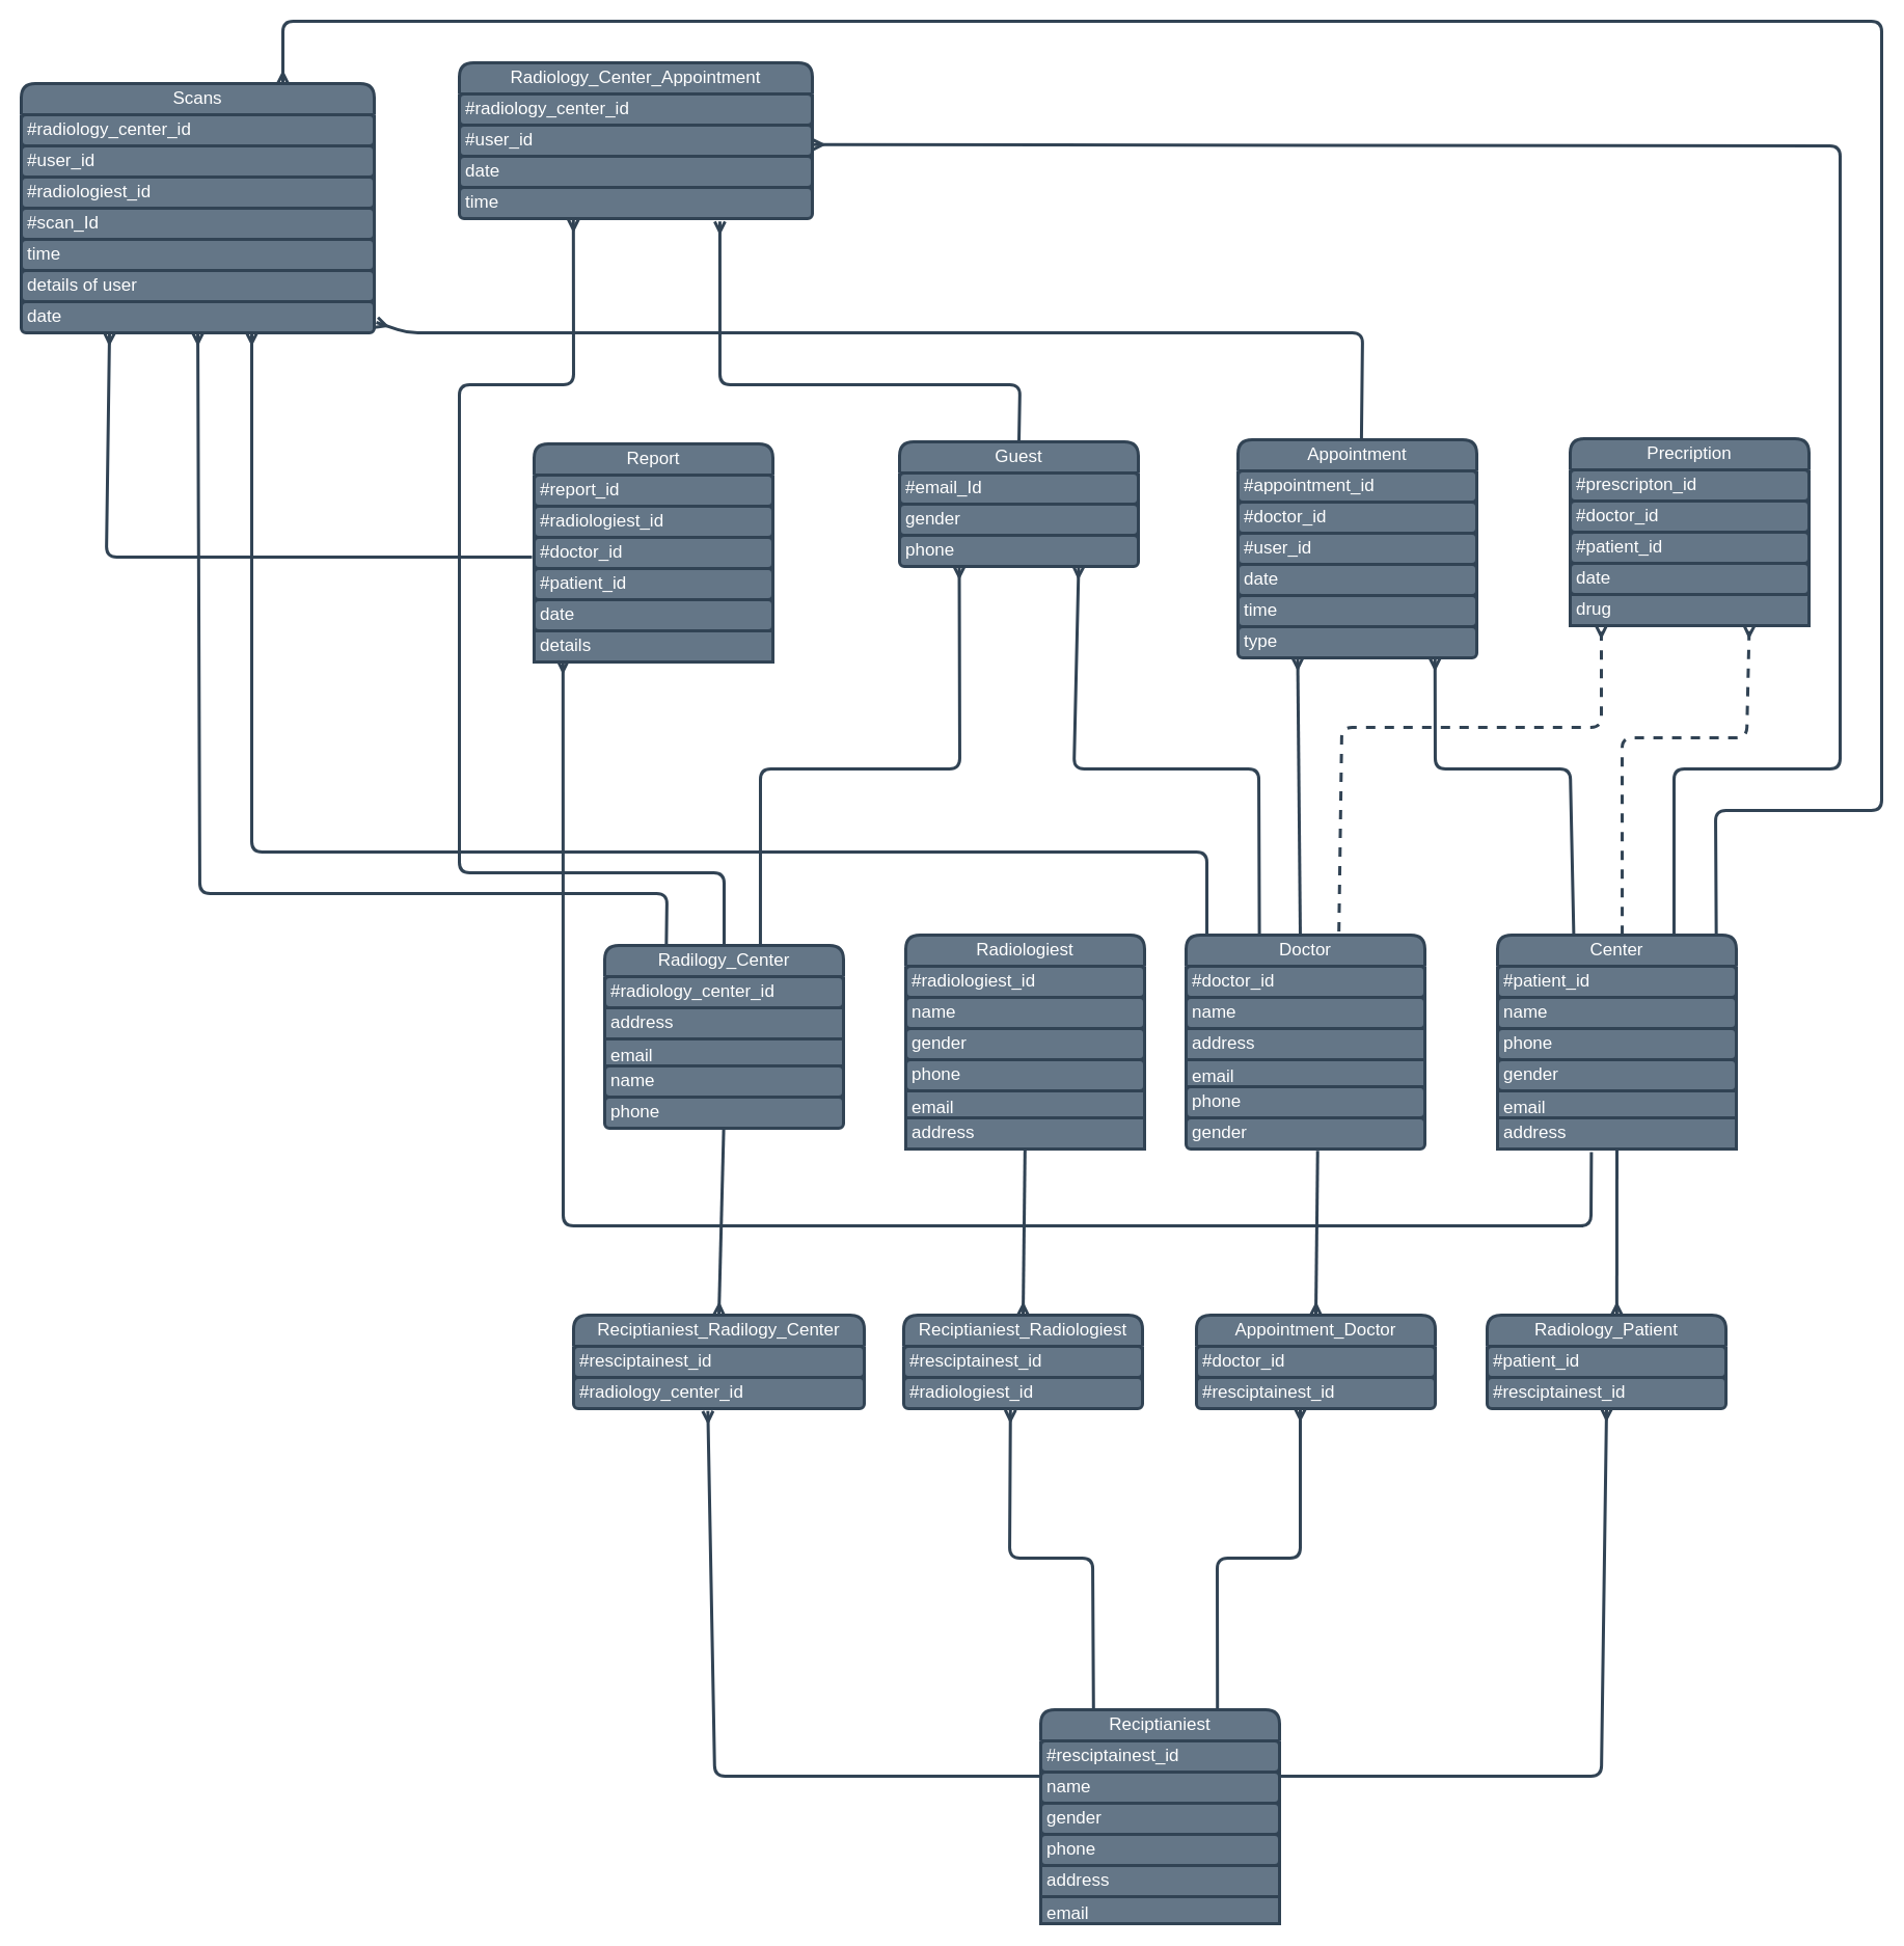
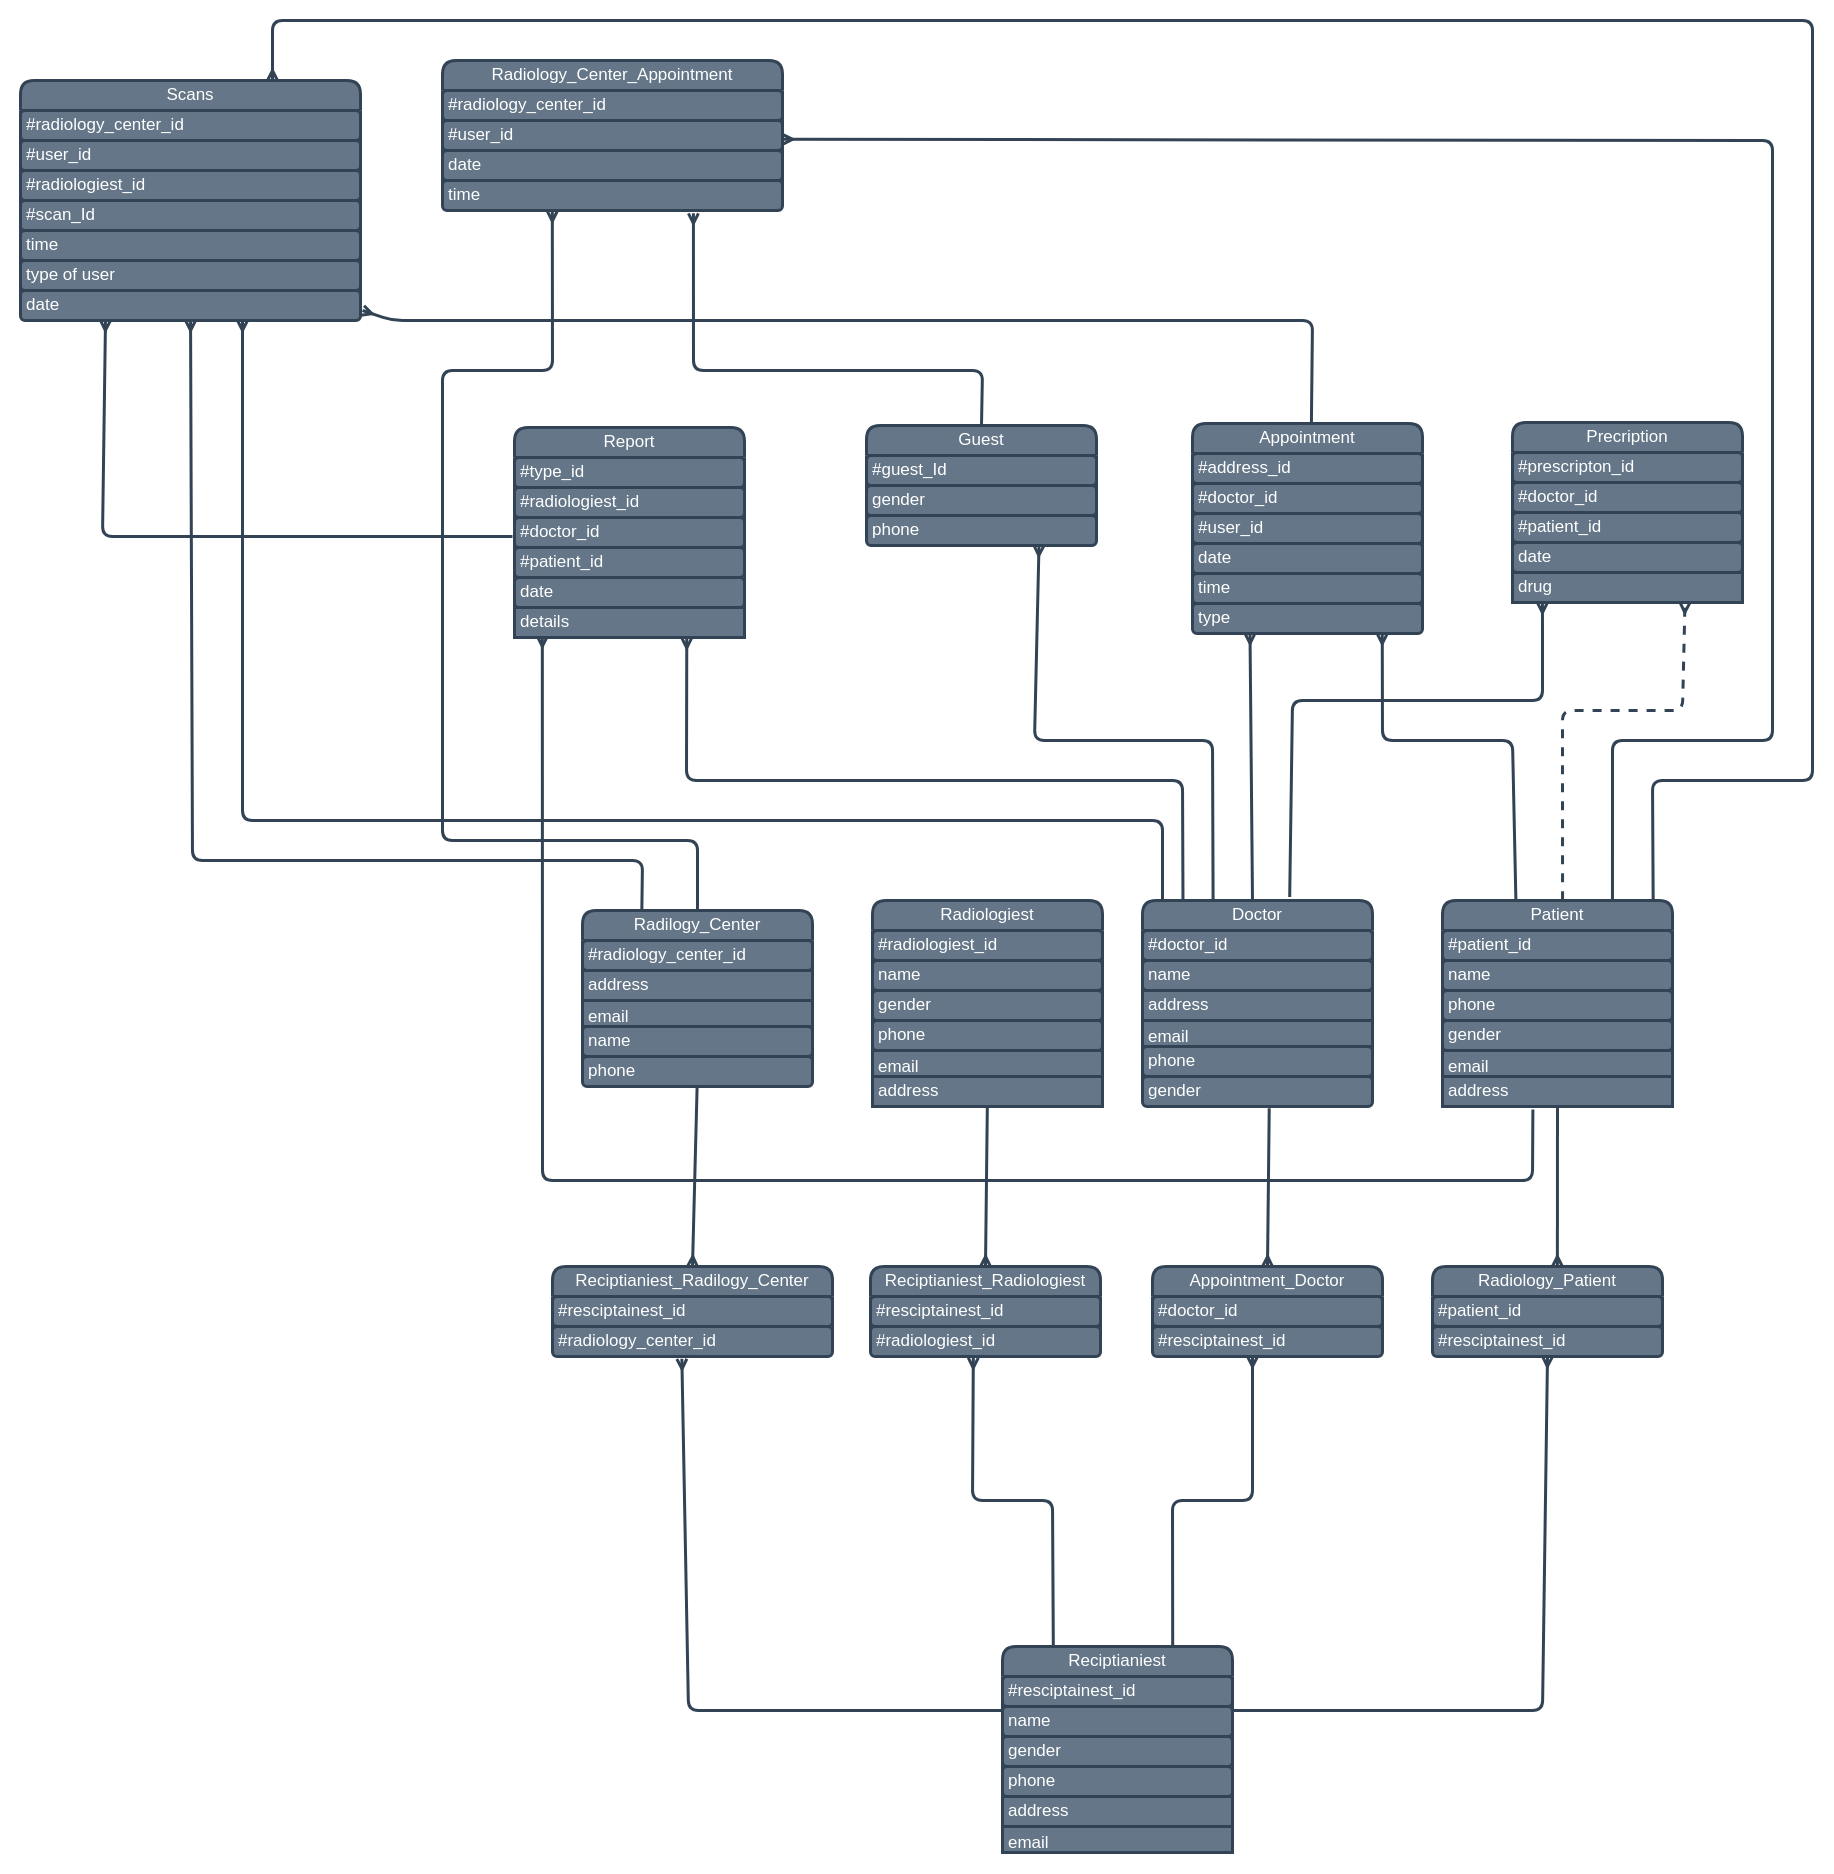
- <mxCell id="102" value="details of user" style="text;align=left;verticalAlign=middle;spacingLeft=4;spacingRight=4;overflow=hidden;points=[[0,0.5],[1,0.5]];portConstraint=eastwest;rotatable=0;whiteSpace=wrap;html=1;rounded=1;strokeWidth=3;fontSize=17;labelBorderColor=none;fillColor=#647687;fontColor=#ffffff;strokeColor=#314354;" parent="96" vertex="1"><mxGeometry y="180" width="340" height="30" as="geometry" /></mxCell>
+ <mxCell id="102" value="type of user" style="text;align=left;verticalAlign=middle;spacingLeft=4;spacingRight=4;overflow=hidden;points=[[0,0.5],[1,0.5]];portConstraint=eastwest;rotatable=0;whiteSpace=wrap;html=1;rounded=1;strokeWidth=3;fontSize=17;labelBorderColor=none;fillColor=#647687;fontColor=#ffffff;strokeColor=#314354;" parent="96" vertex="1"><mxGeometry y="180" width="340" height="30" as="geometry" /></mxCell>
- <mxCell id="70" value="#appointment_id" style="text;align=left;verticalAlign=middle;spacingLeft=4;spacingRight=4;overflow=hidden;points=[[0,0.5],[1,0.5]];portConstraint=eastwest;rotatable=0;whiteSpace=wrap;html=1;rounded=1;strokeWidth=3;fontSize=17;labelBorderColor=none;fillColor=#647687;fontColor=#ffffff;strokeColor=#314354;" parent="69" vertex="1"><mxGeometry y="30" width="230" height="30" as="geometry" /></mxCell>
+ <mxCell id="70" value="#address_id" style="text;align=left;verticalAlign=middle;spacingLeft=4;spacingRight=4;overflow=hidden;points=[[0,0.5],[1,0.5]];portConstraint=eastwest;rotatable=0;whiteSpace=wrap;html=1;rounded=1;strokeWidth=3;fontSize=17;labelBorderColor=none;fillColor=#647687;fontColor=#ffffff;strokeColor=#314354;" parent="69" vertex="1"><mxGeometry y="30" width="230" height="30" as="geometry" /></mxCell>
- <mxCell id="82" value="#email_Id" style="text;align=left;verticalAlign=middle;spacingLeft=4;spacingRight=4;overflow=hidden;points=[[0,0.5],[1,0.5]];portConstraint=eastwest;rotatable=0;whiteSpace=wrap;html=1;rounded=1;strokeWidth=3;fontSize=17;labelBorderColor=none;fillColor=#647687;fontColor=#ffffff;strokeColor=#314354;" parent="81" vertex="1"><mxGeometry y="30" width="230" height="30" as="geometry" /></mxCell>
+ <mxCell id="82" value="#guest_Id" style="text;align=left;verticalAlign=middle;spacingLeft=4;spacingRight=4;overflow=hidden;points=[[0,0.5],[1,0.5]];portConstraint=eastwest;rotatable=0;whiteSpace=wrap;html=1;rounded=1;strokeWidth=3;fontSize=17;labelBorderColor=none;fillColor=#647687;fontColor=#ffffff;strokeColor=#314354;" parent="81" vertex="1"><mxGeometry y="30" width="230" height="30" as="geometry" /></mxCell>
- <mxCell id="63" value="#report_id" style="text;align=left;verticalAlign=middle;spacingLeft=4;spacingRight=4;overflow=hidden;points=[[0,0.5],[1,0.5]];portConstraint=eastwest;rotatable=0;whiteSpace=wrap;html=1;rounded=1;strokeWidth=3;fontSize=17;labelBorderColor=none;fillColor=#647687;fontColor=#ffffff;strokeColor=#314354;" parent="62" vertex="1"><mxGeometry y="30" width="230" height="30" as="geometry" /></mxCell>
+ <mxCell id="63" value="#type_id" style="text;align=left;verticalAlign=middle;spacingLeft=4;spacingRight=4;overflow=hidden;points=[[0,0.5],[1,0.5]];portConstraint=eastwest;rotatable=0;whiteSpace=wrap;html=1;rounded=1;strokeWidth=3;fontSize=17;labelBorderColor=none;fillColor=#647687;fontColor=#ffffff;strokeColor=#314354;" parent="62" vertex="1"><mxGeometry y="30" width="230" height="30" as="geometry" /></mxCell>
- <mxCell id="11" style="edgeStyle=none;html=1;exitX=0.64;exitY=-0.017;exitDx=0;exitDy=0;rounded=1;strokeWidth=3;endArrow=ERmany;endFill=0;fontSize=17;labelBorderColor=none;fillColor=#647687;strokeColor=#314354;exitPerimeter=0;entryX=0.13;entryY=1.004;entryDx=0;entryDy=0;entryPerimeter=0;dashed=1;" parent="1" source="14" target="61" edge="1"><mxGeometry relative="1" as="geometry"><mxPoint x="1552" y="600" as="targetPoint" /><Array as="points"><mxPoint x="1292" y="700" /><mxPoint x="1542" y="700" /><mxPoint x="1542" y="620" /></Array></mxGeometry></mxCell>
+ <mxCell id="11" style="edgeStyle=none;html=1;exitX=0.64;exitY=-0.017;exitDx=0;exitDy=0;rounded=1;strokeWidth=3;endArrow=ERmany;endFill=0;fontSize=17;labelBorderColor=none;fillColor=#647687;strokeColor=#314354;exitPerimeter=0;entryX=0.13;entryY=1.004;entryDx=0;entryDy=0;entryPerimeter=0;" parent="1" source="14" target="61" edge="1"><mxGeometry relative="1" as="geometry"><mxPoint x="1552" y="600" as="targetPoint" /><Array as="points"><mxPoint x="1292" y="700" /><mxPoint x="1542" y="700" /><mxPoint x="1542" y="620" /></Array></mxGeometry></mxCell>
- <mxCell id="86" style="edgeStyle=none;html=1;exitX=0.652;exitY=0;exitDx=0;exitDy=0;rounded=1;strokeWidth=3;endArrow=ERmany;endFill=0;fontSize=17;labelBorderColor=none;fillColor=#647687;strokeColor=#314354;entryX=0.25;entryY=1;entryDx=0;entryDy=0;exitPerimeter=0;" parent="1" source="21" target="81" edge="1"><mxGeometry relative="1" as="geometry"><mxPoint x="733.13" y="910" as="sourcePoint" /><mxPoint x="422" y="683.66" as="targetPoint" /><Array as="points"><mxPoint x="732" y="740" /><mxPoint x="924" y="740" /></Array></mxGeometry></mxCell>
+ <mxCell id="12" style="edgeStyle=none;html=1;rounded=1;strokeWidth=3;endArrow=ERmany;endFill=0;fontSize=17;labelBorderColor=none;fillColor=#647687;strokeColor=#314354;exitX=0.176;exitY=-0.004;exitDx=0;exitDy=0;exitPerimeter=0;entryX=0.749;entryY=1.014;entryDx=0;entryDy=0;entryPerimeter=0;" parent="1" source="14" target="68" edge="1"><mxGeometry relative="1" as="geometry"><mxPoint x="1182" y="890" as="sourcePoint" /><mxPoint x="722" y="640" as="targetPoint" /><Array as="points"><mxPoint x="1182" y="780" /><mxPoint x="686" y="780" /></Array></mxGeometry></mxCell>
- <mxCell id="4" value="Center" style="swimlane;fontStyle=0;childLayout=stackLayout;horizontal=1;startSize=30;horizontalStack=0;resizeParent=1;resizeParentMax=0;resizeLast=0;collapsible=1;marginBottom=0;whiteSpace=wrap;html=1;rounded=1;strokeWidth=3;fontSize=17;labelBorderColor=none;fillColor=#647687;fontColor=#ffffff;strokeColor=#314354;" parent="1" vertex="1"><mxGeometry x="1442" y="900" width="230" height="206" as="geometry"><mxRectangle x="180" y="70" width="80" height="30" as="alternateBounds" /></mxGeometry></mxCell>
+ <mxCell id="4" value="Patient" style="swimlane;fontStyle=0;childLayout=stackLayout;horizontal=1;startSize=30;horizontalStack=0;resizeParent=1;resizeParentMax=0;resizeLast=0;collapsible=1;marginBottom=0;whiteSpace=wrap;html=1;rounded=1;strokeWidth=3;fontSize=17;labelBorderColor=none;fillColor=#647687;fontColor=#ffffff;strokeColor=#314354;" parent="1" vertex="1"><mxGeometry x="1442" y="900" width="230" height="206" as="geometry"><mxRectangle x="180" y="70" width="80" height="30" as="alternateBounds" /></mxGeometry></mxCell>
